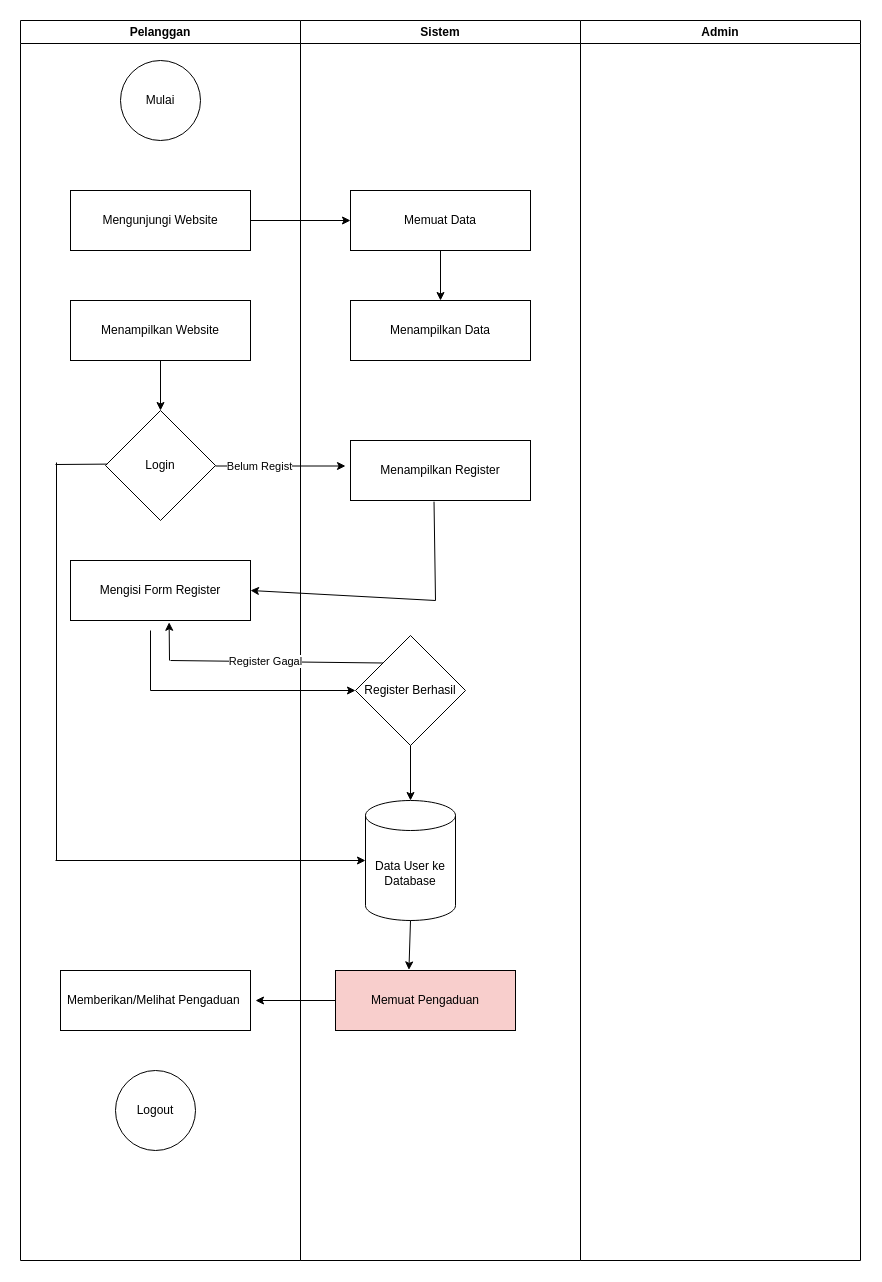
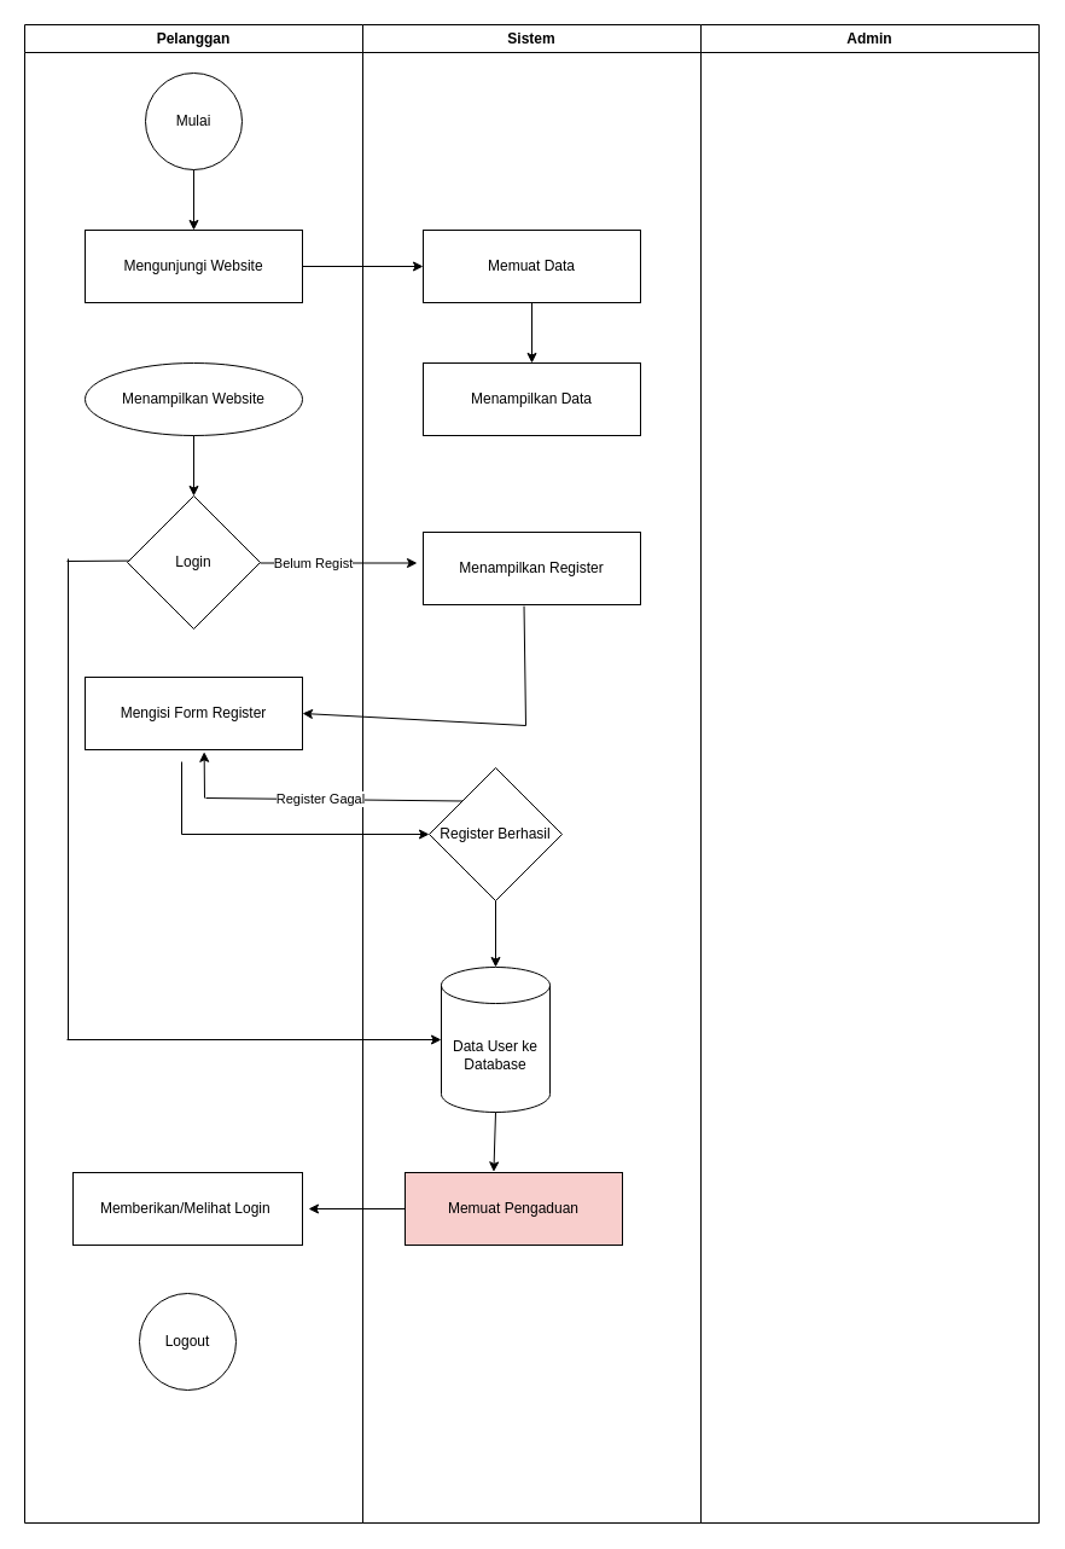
+ <mxCell id="5" value="" style="endArrow=classic;html=1;rounded=0;exitX=0.5;exitY=1;exitDx=0;exitDy=0;entryX=0.5;entryY=0;entryDx=0;entryDy=0;" parent="2" source="3" target="4" edge="1"><mxGeometry width="50" height="50" relative="1" as="geometry"><mxPoint x="395" y="190" as="sourcePoint" /><mxPoint x="445" y="140" as="targetPoint" /></mxGeometry></mxCell>
- <mxCell id="7" value="Menampilkan Website" style="rounded=0;whiteSpace=wrap;html=1;" parent="2" vertex="1"><mxGeometry x="50" y="280" width="180" height="60" as="geometry" /></mxCell>
+ <mxCell id="7" value="Menampilkan Website" style="ellipse;whiteSpace=wrap;html=1;" parent="2" vertex="1"><mxGeometry x="50" y="280" width="180" height="60" as="geometry" /></mxCell>
- <mxCell id="15" value="Memberikan/Melihat Pengaduan&amp;nbsp;" style="rounded=0;whiteSpace=wrap;html=1;" vertex="1" parent="2"><mxGeometry x="40" y="950" width="190" height="60" as="geometry" /></mxCell>
+ <mxCell id="15" value="Memberikan/Melihat Login&amp;nbsp;" style="rounded=0;whiteSpace=wrap;html=1;" vertex="1" parent="2"><mxGeometry x="40" y="950" width="190" height="60" as="geometry" /></mxCell>
